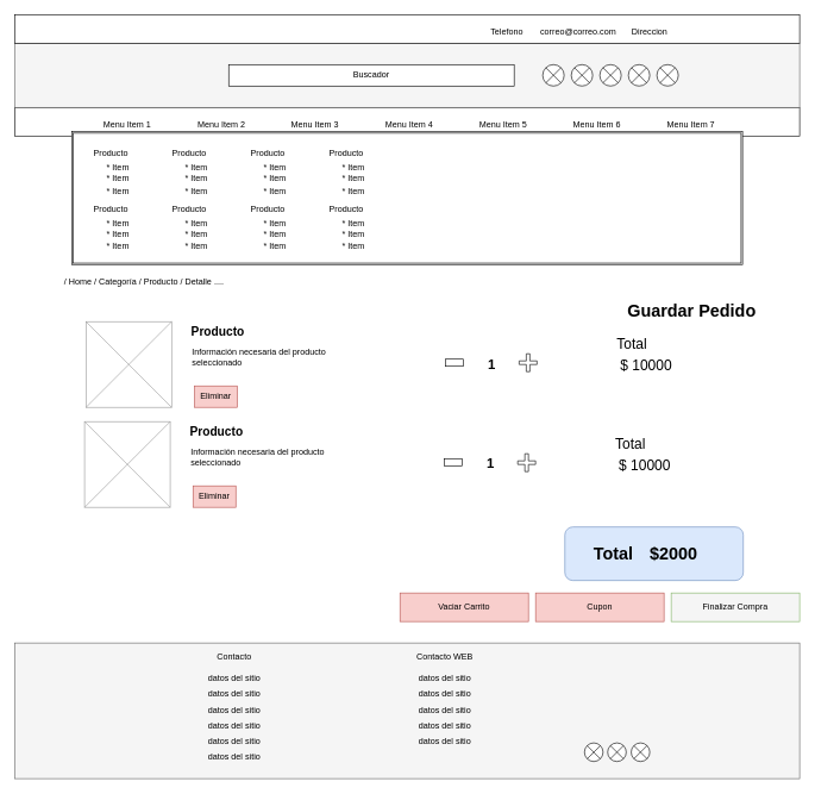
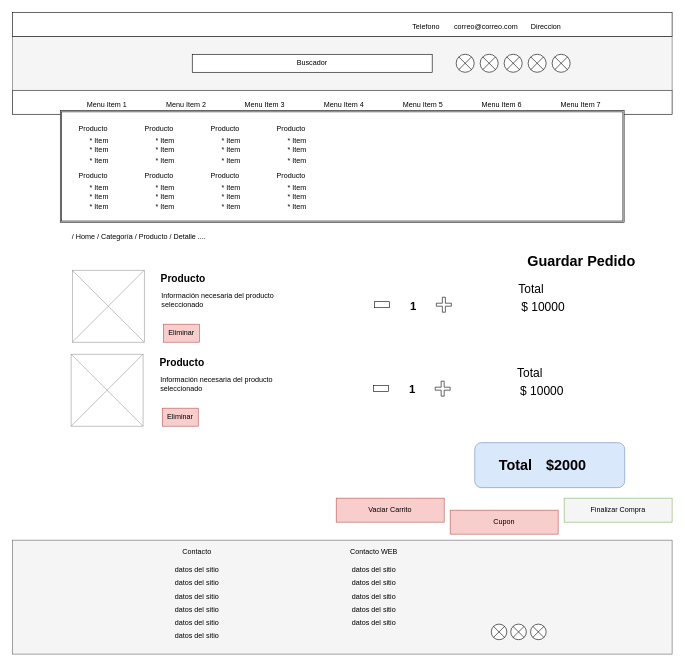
- <mxCell id="80" value="/ Home / Categoría / Producto / Detalle ...." style="text;html=1;align=center;verticalAlign=middle;whiteSpace=wrap;rounded=0;" vertex="1" parent="1"><mxGeometry x="69" y="380" width="265" height="30" as="geometry" /></mxCell>
+ <mxCell id="80" value="/ Home / Categoría / Producto / Detalle ...." style="text;html=1;align=center;verticalAlign=middle;whiteSpace=wrap;rounded=0;" vertex="1" parent="1"><mxGeometry x="99" y="380" width="265" height="30" as="geometry" /></mxCell>
- <mxCell id="107" value="Cupon" style="rounded=0;whiteSpace=wrap;html=1;fillColor=#f8cecc;strokeColor=#b85450;" vertex="1" parent="1"><mxGeometry x="750" y="830" width="180" height="40" as="geometry" /></mxCell>
+ <mxCell id="107" value="Cupon" style="rounded=0;whiteSpace=wrap;html=1;fillColor=#f8cecc;strokeColor=#b85450;" vertex="1" parent="1"><mxGeometry x="750" y="850" width="180" height="40" as="geometry" /></mxCell>
